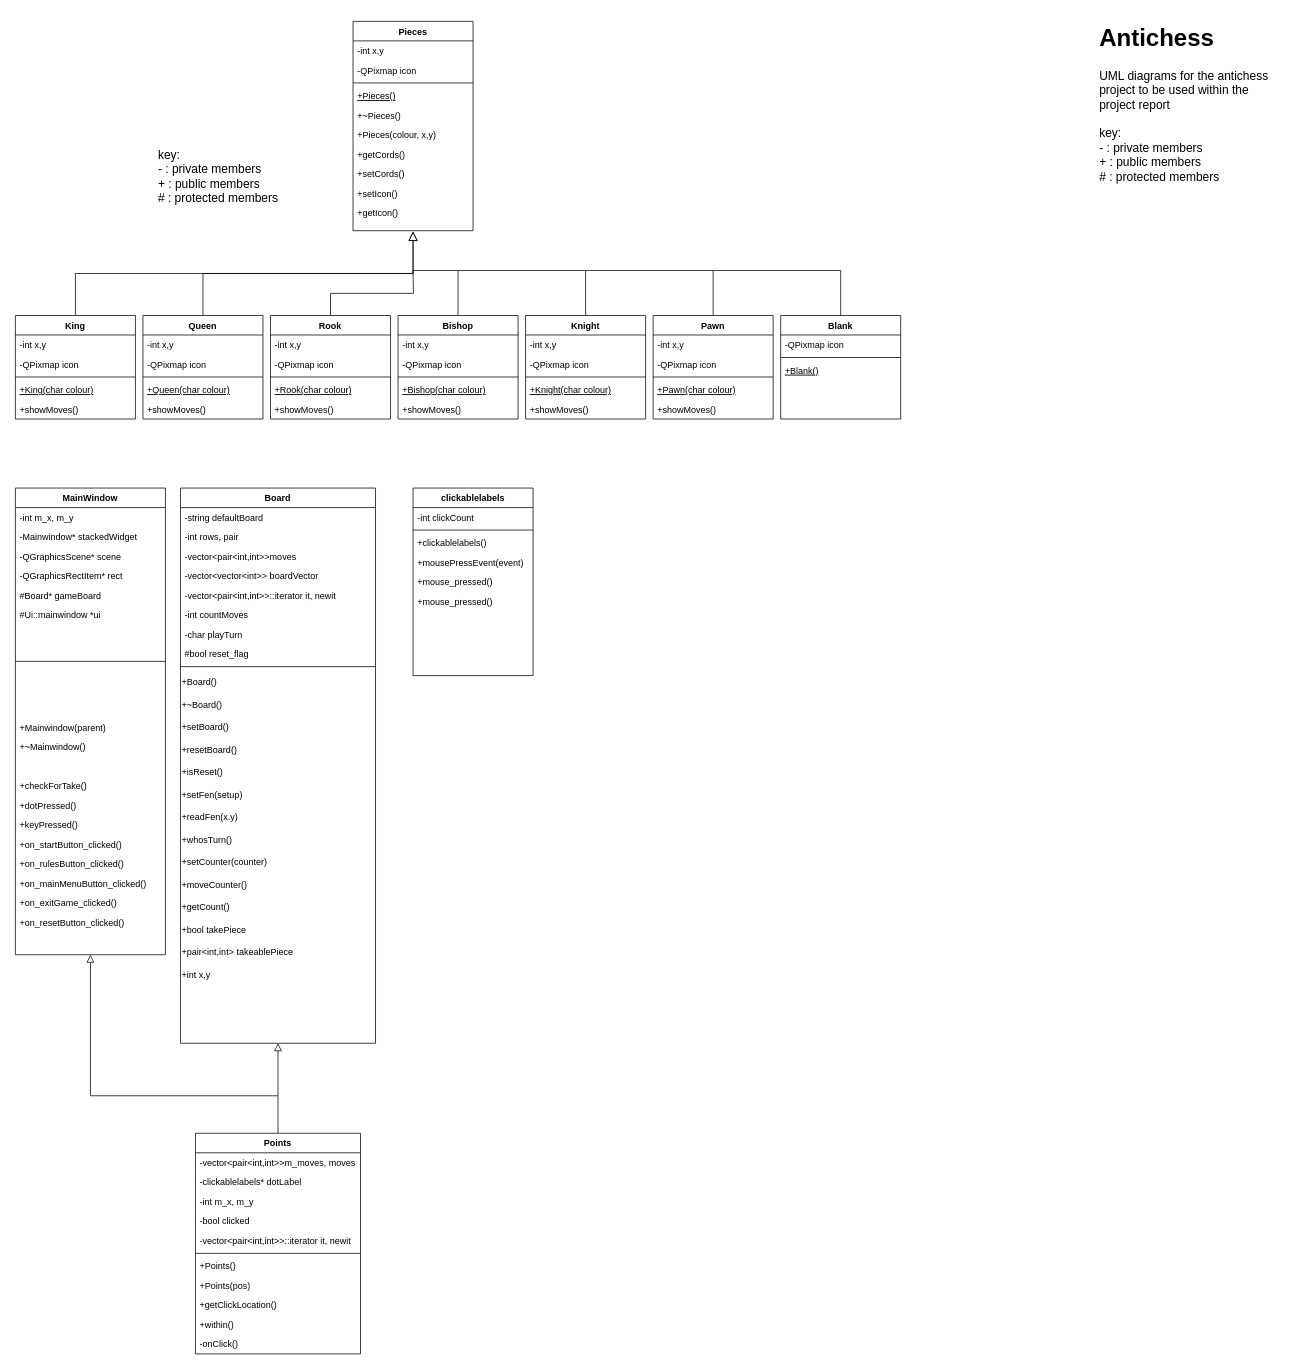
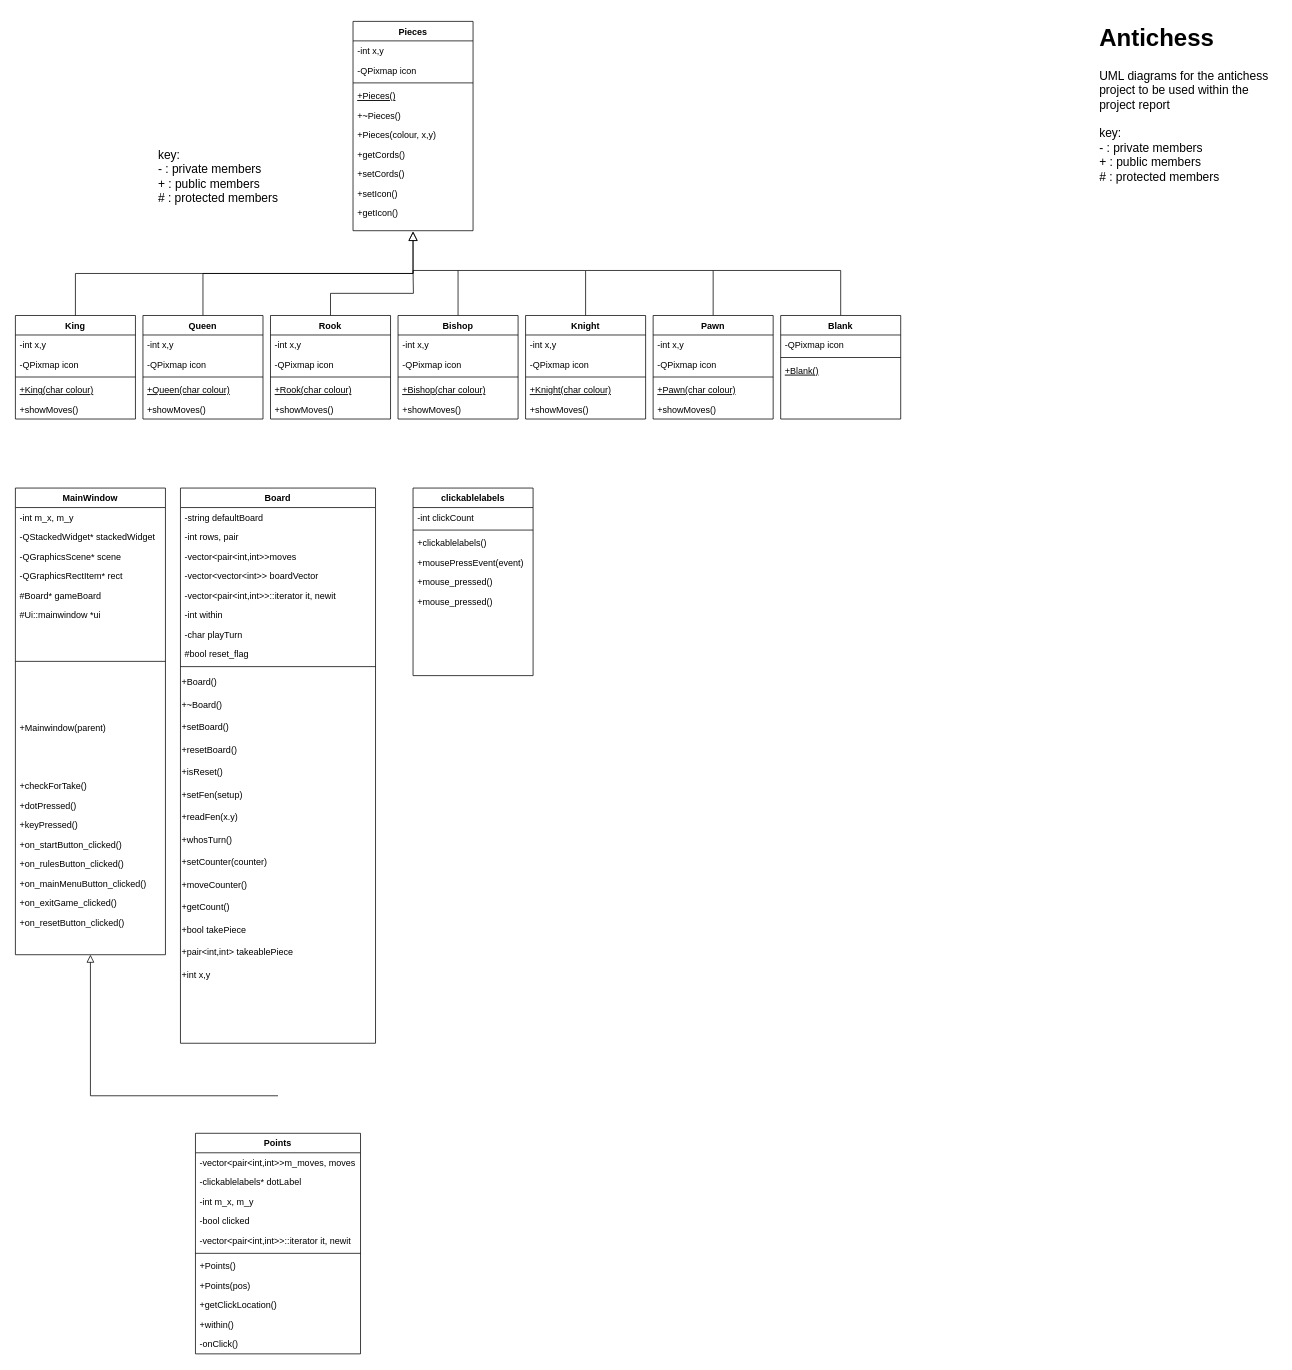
- <mxCell id="95" value="-Mainwindow* stackedWidget" style="text;align=left;verticalAlign=top;spacingLeft=4;spacingRight=4;overflow=hidden;rotatable=0;points=[[0,0.5],[1,0.5]];portConstraint=eastwest;" parent="92" vertex="1"><mxGeometry y="52" width="200" height="26" as="geometry" /></mxCell>
+ <mxCell id="95" value="-QStackedWidget* stackedWidget" style="text;align=left;verticalAlign=top;spacingLeft=4;spacingRight=4;overflow=hidden;rotatable=0;points=[[0,0.5],[1,0.5]];portConstraint=eastwest;" parent="92" vertex="1"><mxGeometry y="52" width="200" height="26" as="geometry" /></mxCell>
- <mxCell id="66" value="-int countMoves" style="text;align=left;verticalAlign=top;spacingLeft=4;spacingRight=4;overflow=hidden;rotatable=0;points=[[0,0.5],[1,0.5]];portConstraint=eastwest;" parent="60" vertex="1"><mxGeometry y="156" width="260" height="26" as="geometry" /></mxCell>
+ <mxCell id="66" value="-int within" style="text;align=left;verticalAlign=top;spacingLeft=4;spacingRight=4;overflow=hidden;rotatable=0;points=[[0,0.5],[1,0.5]];portConstraint=eastwest;" parent="60" vertex="1"><mxGeometry y="156" width="260" height="26" as="geometry" /></mxCell>
- <mxCell id="100" value="+~Mainwindow()" style="text;align=left;verticalAlign=top;spacingLeft=4;spacingRight=4;overflow=hidden;rotatable=0;points=[[0,0.5],[1,0.5]];portConstraint=eastwest;" parent="92" vertex="1"><mxGeometry y="332" width="200" height="26" as="geometry" /></mxCell>
- <mxCell id="111" style="edgeStyle=none;curved=1;rounded=0;orthogonalLoop=1;jettySize=auto;html=1;entryX=0.5;entryY=1;entryDx=0;entryDy=0;fontSize=12;startSize=8;endSize=8;endArrow=block;endFill=0;" parent="1" source="113" target="60" edge="1"><mxGeometry relative="1" as="geometry"><Array as="points"><mxPoint x="370" y="1450" /></Array></mxGeometry></mxCell>
